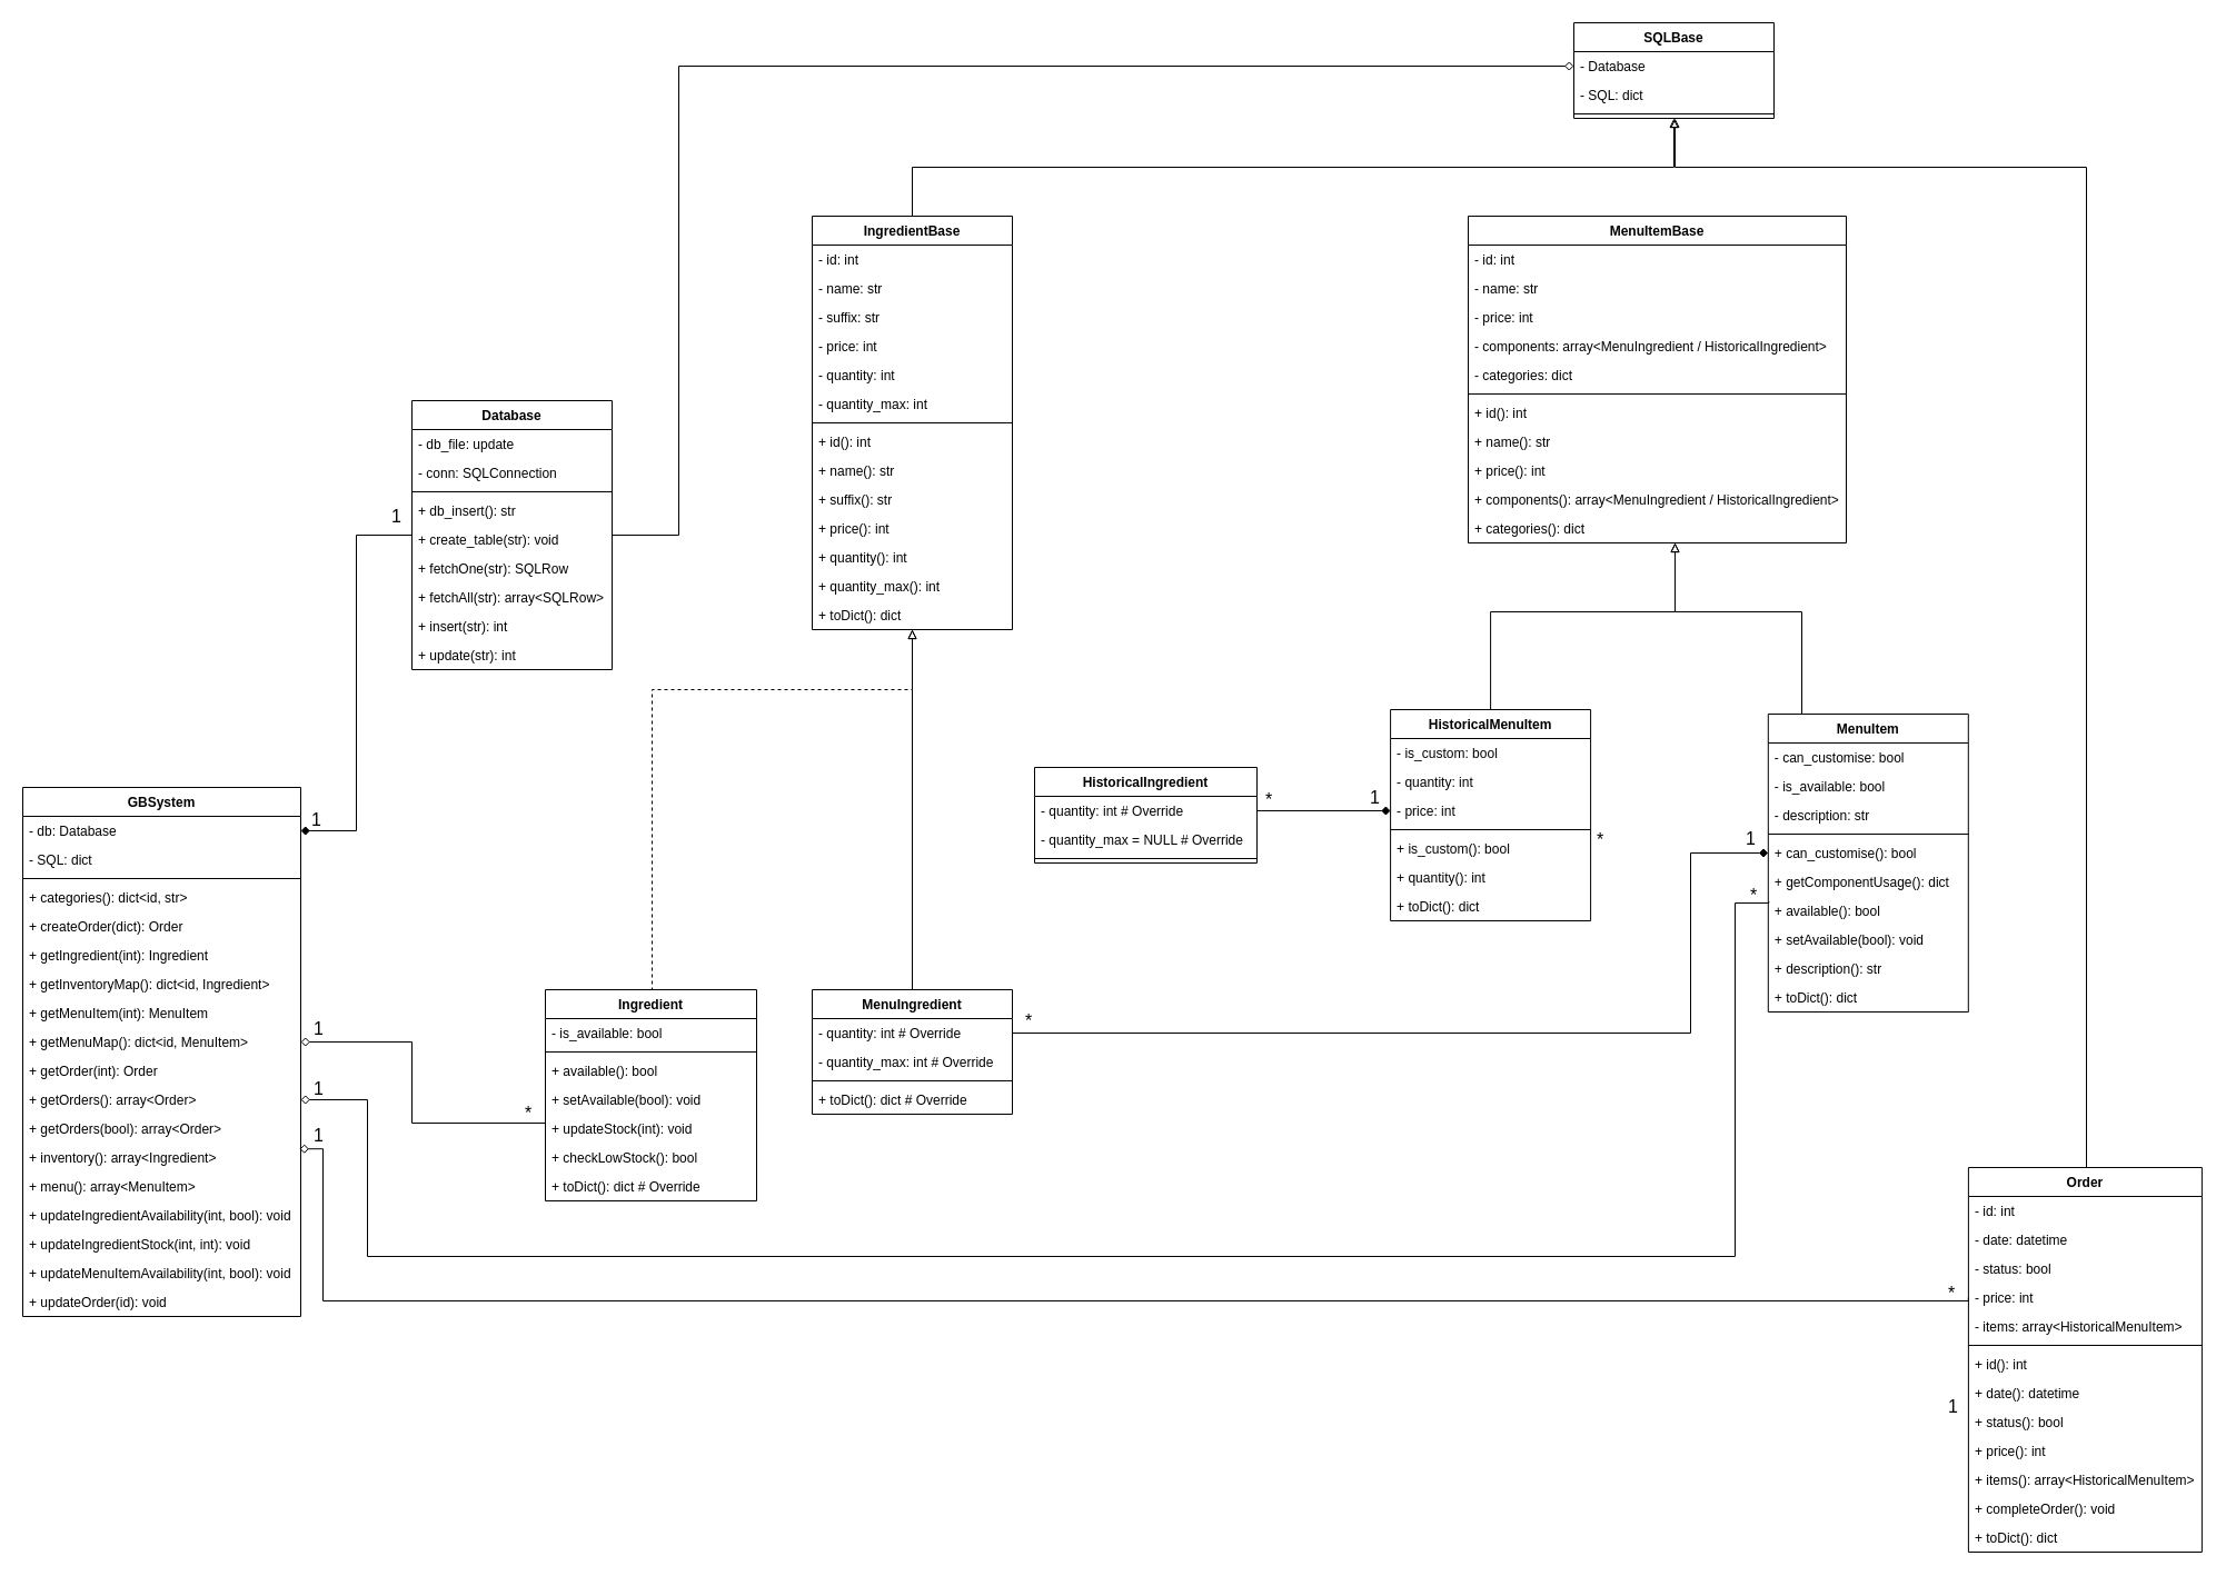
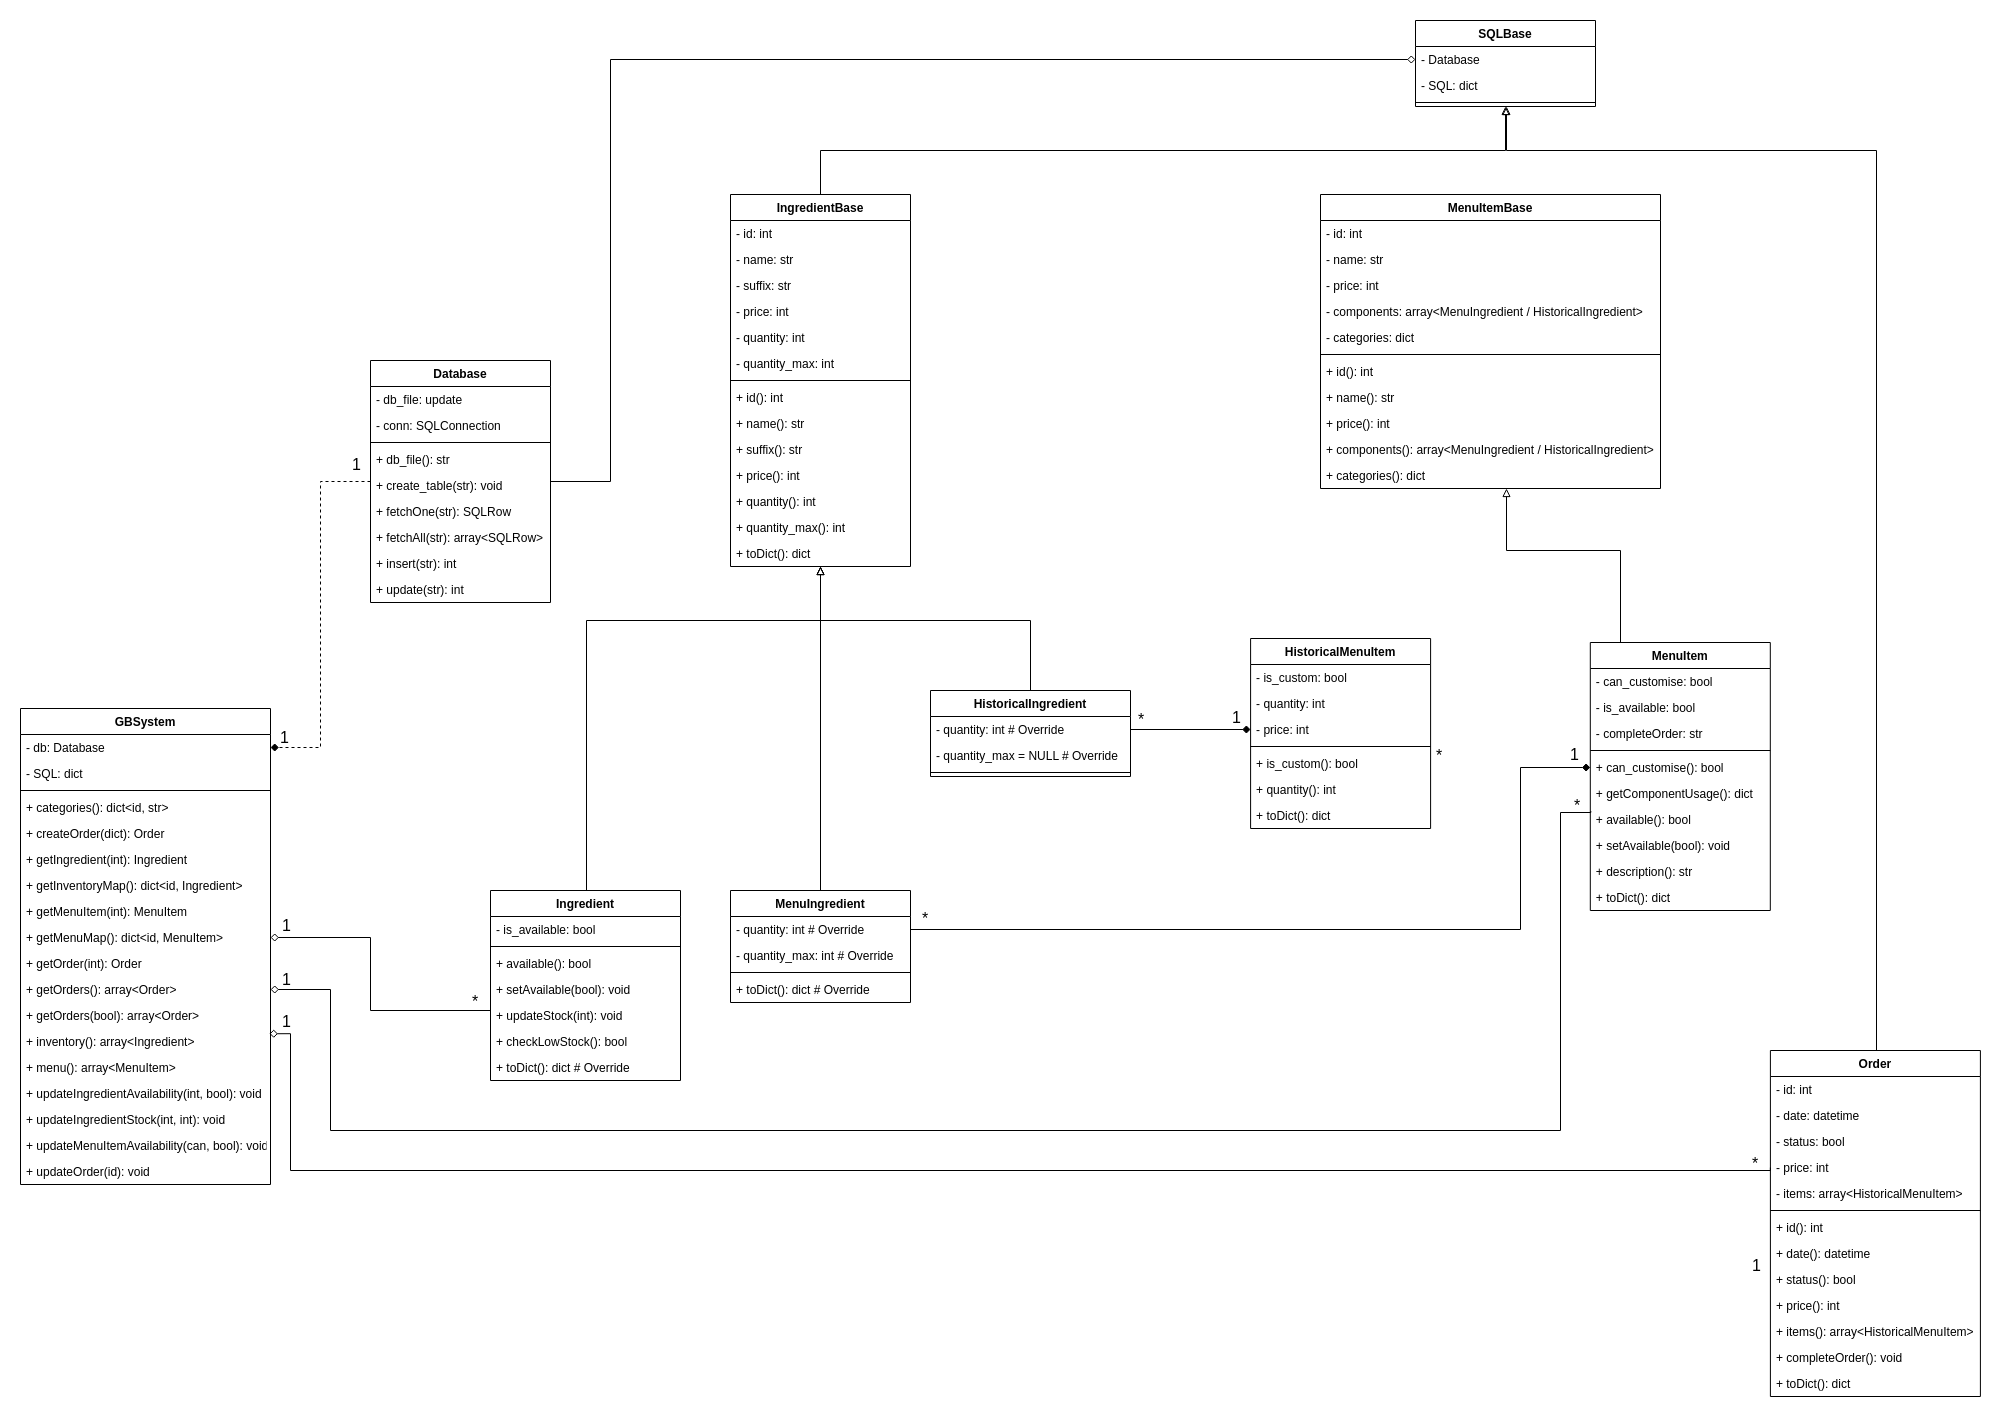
- <mxCell id="101" value="+ db_insert(): str" style="text;strokeColor=none;fillColor=none;align=left;verticalAlign=top;spacingLeft=4;spacingRight=4;overflow=hidden;rotatable=0;points=[[0,0.5],[1,0.5]];portConstraint=eastwest;fontStyle=0" parent="97" vertex="1"><mxGeometry y="86" width="180" height="26" as="geometry" /></mxCell>
+ <mxCell id="101" value="+ db_file(): str" style="text;strokeColor=none;fillColor=none;align=left;verticalAlign=top;spacingLeft=4;spacingRight=4;overflow=hidden;rotatable=0;points=[[0,0.5],[1,0.5]];portConstraint=eastwest;fontStyle=0" parent="97" vertex="1"><mxGeometry y="86" width="180" height="26" as="geometry" /></mxCell>
- <mxCell id="69" style="edgeStyle=orthogonalEdgeStyle;rounded=0;orthogonalLoop=1;jettySize=auto;html=1;exitX=0.5;exitY=0;exitDx=0;exitDy=0;endArrow=block;endFill=0;" parent="1" source="70" target="44" edge="1"><mxGeometry relative="1" as="geometry"><Array as="points"><mxPoint x="1340" y="550" /><mxPoint x="1506" y="550" /></Array></mxGeometry></mxCell>
- <mxCell id="95" style="edgeStyle=orthogonalEdgeStyle;rounded=0;orthogonalLoop=1;jettySize=auto;html=1;entryX=1;entryY=0.5;entryDx=0;entryDy=0;endArrow=diamond;endFill=1;exitX=0;exitY=0.5;exitDx=0;exitDy=0;" parent="1" source="97" target="118" edge="1"><mxGeometry relative="1" as="geometry" /></mxCell>
+ <mxCell id="95" style="edgeStyle=orthogonalEdgeStyle;rounded=0;orthogonalLoop=1;jettySize=auto;html=1;entryX=1;entryY=0.5;entryDx=0;entryDy=0;endArrow=diamond;endFill=1;exitX=0;exitY=0.5;exitDx=0;exitDy=0;dashed=1;" parent="1" source="97" target="118" edge="1"><mxGeometry relative="1" as="geometry" /></mxCell>
+ <mxCell id="30" style="edgeStyle=orthogonalEdgeStyle;rounded=0;orthogonalLoop=1;jettySize=auto;html=1;exitX=0.5;exitY=0;exitDx=0;exitDy=0;endArrow=block;endFill=0;" parent="1" source="31" target="9" edge="1"><mxGeometry relative="1" as="geometry"><Array as="points"><mxPoint x="1030" y="620" /><mxPoint x="820" y="620" /></Array></mxGeometry></mxCell>
- <mxCell id="35" style="edgeStyle=orthogonalEdgeStyle;rounded=0;orthogonalLoop=1;jettySize=auto;html=1;exitX=0.5;exitY=0;exitDx=0;exitDy=0;endArrow=block;endFill=0;dashed=1;" parent="1" source="36" target="9" edge="1"><mxGeometry relative="1" as="geometry"><Array as="points"><mxPoint x="586" y="620" /><mxPoint x="820" y="620" /></Array></mxGeometry></mxCell>
+ <mxCell id="35" style="edgeStyle=orthogonalEdgeStyle;rounded=0;orthogonalLoop=1;jettySize=auto;html=1;exitX=0.5;exitY=0;exitDx=0;exitDy=0;endArrow=block;endFill=0;" parent="1" source="36" target="9" edge="1"><mxGeometry relative="1" as="geometry"><Array as="points"><mxPoint x="586" y="620" /><mxPoint x="820" y="620" /></Array></mxGeometry></mxCell>
- <mxCell id="61" value="- description: str" style="text;strokeColor=none;fillColor=none;align=left;verticalAlign=top;spacingLeft=4;spacingRight=4;overflow=hidden;rotatable=0;points=[[0,0.5],[1,0.5]];portConstraint=eastwest;fontStyle=0" parent="58" vertex="1"><mxGeometry y="78" width="180" height="26" as="geometry" /></mxCell>
+ <mxCell id="61" value="- completeOrder: str" style="text;strokeColor=none;fillColor=none;align=left;verticalAlign=top;spacingLeft=4;spacingRight=4;overflow=hidden;rotatable=0;points=[[0,0.5],[1,0.5]];portConstraint=eastwest;fontStyle=0" parent="58" vertex="1"><mxGeometry y="78" width="180" height="26" as="geometry" /></mxCell>
- <mxCell id="134" value="+ updateMenuItemAvailability(int, bool): void" style="text;strokeColor=none;fillColor=none;align=left;verticalAlign=top;spacingLeft=4;spacingRight=4;overflow=hidden;rotatable=0;points=[[0,0.5],[1,0.5]];portConstraint=eastwest;fontStyle=0" parent="117" vertex="1"><mxGeometry y="424" width="250" height="26" as="geometry" /></mxCell>
+ <mxCell id="134" value="+ updateMenuItemAvailability(can, bool): void" style="text;strokeColor=none;fillColor=none;align=left;verticalAlign=top;spacingLeft=4;spacingRight=4;overflow=hidden;rotatable=0;points=[[0,0.5],[1,0.5]];portConstraint=eastwest;fontStyle=0" parent="117" vertex="1"><mxGeometry y="424" width="250" height="26" as="geometry" /></mxCell>
